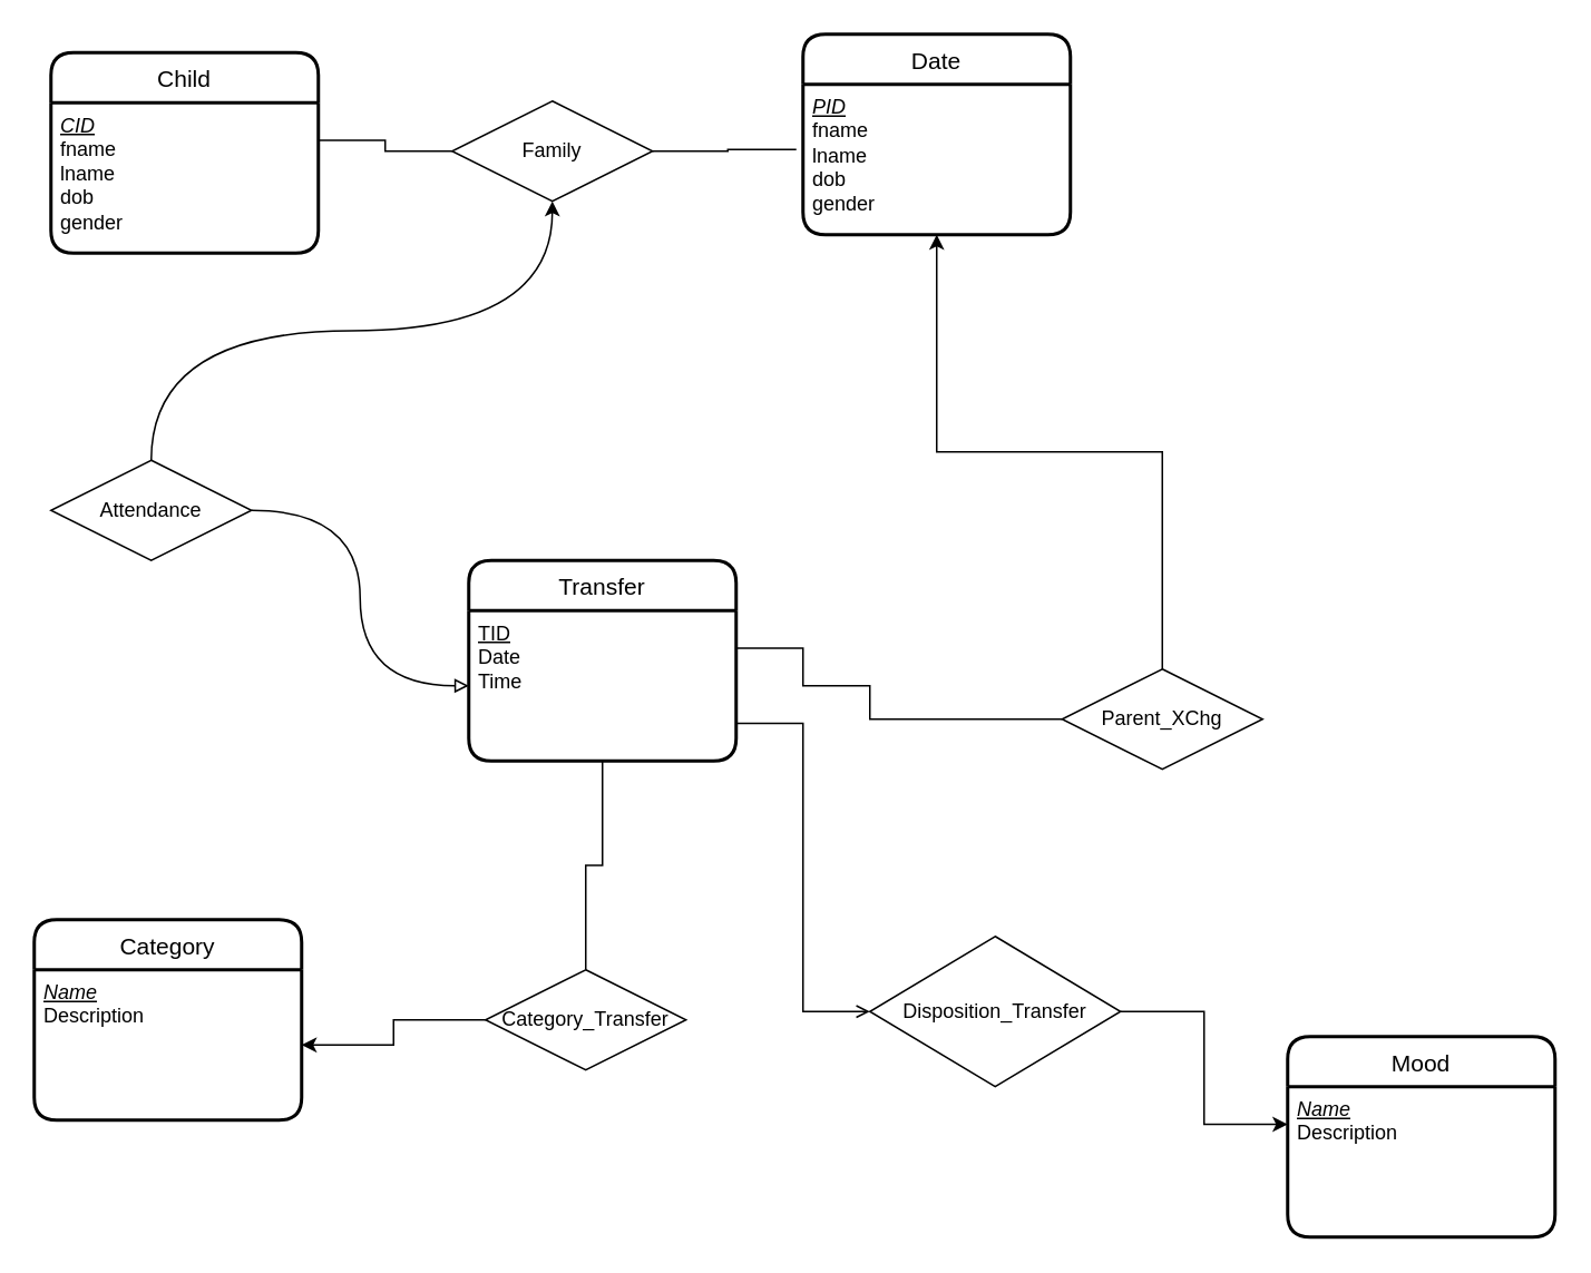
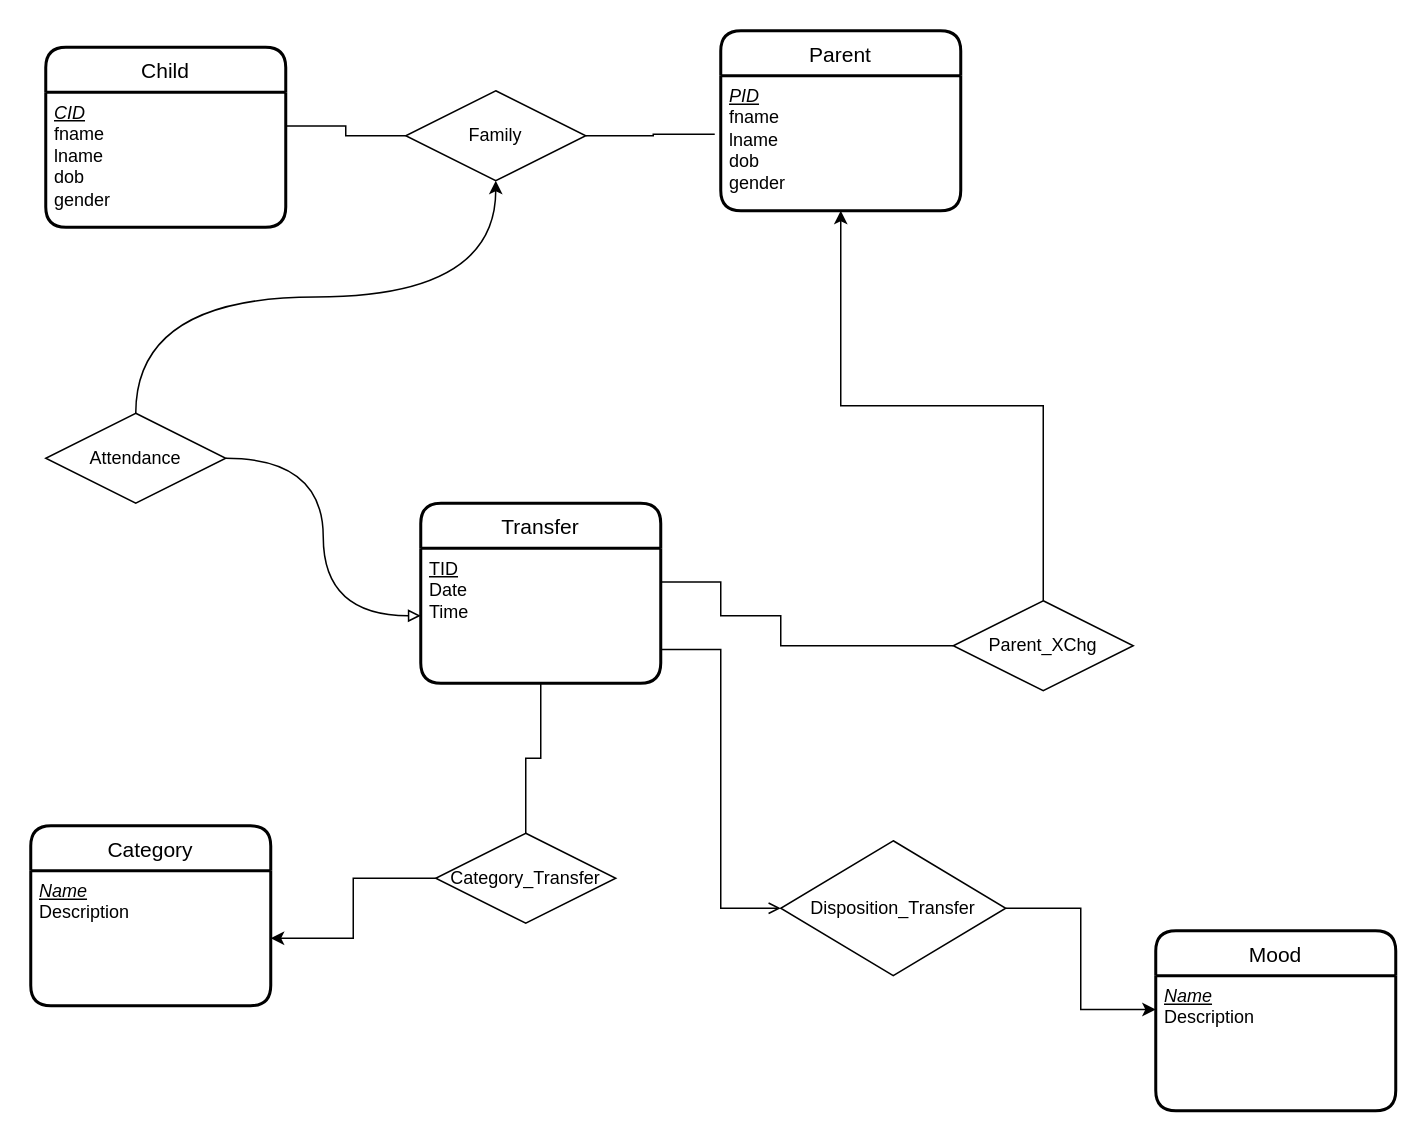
- <mxCell id="4" value="Date" style="swimlane;childLayout=stackLayout;horizontal=1;startSize=30;horizontalStack=0;rounded=1;fontSize=14;fontStyle=0;strokeWidth=2;resizeParent=0;resizeLast=1;shadow=0;dashed=0;align=center;" parent="1" vertex="1"><mxGeometry x="480" y="20" width="160" height="120" as="geometry" /></mxCell>
+ <mxCell id="4" value="Parent" style="swimlane;childLayout=stackLayout;horizontal=1;startSize=30;horizontalStack=0;rounded=1;fontSize=14;fontStyle=0;strokeWidth=2;resizeParent=0;resizeLast=1;shadow=0;dashed=0;align=center;" parent="1" vertex="1"><mxGeometry x="480" y="20" width="160" height="120" as="geometry" /></mxCell>
- <mxCell id="20" value="Category_Transfer" style="shape=rhombus;double=0;perimeter=rhombusPerimeter;whiteSpace=wrap;html=1;align=center;strokeWidth=1;" parent="1" vertex="1"><mxGeometry x="290" y="580" width="120" height="60" as="geometry" /></mxCell>
+ <mxCell id="20" value="Category_Transfer" style="shape=rhombus;double=0;perimeter=rhombusPerimeter;whiteSpace=wrap;html=1;align=center;strokeWidth=1;" parent="1" vertex="1"><mxGeometry x="290" y="555" width="120" height="60" as="geometry" /></mxCell>
